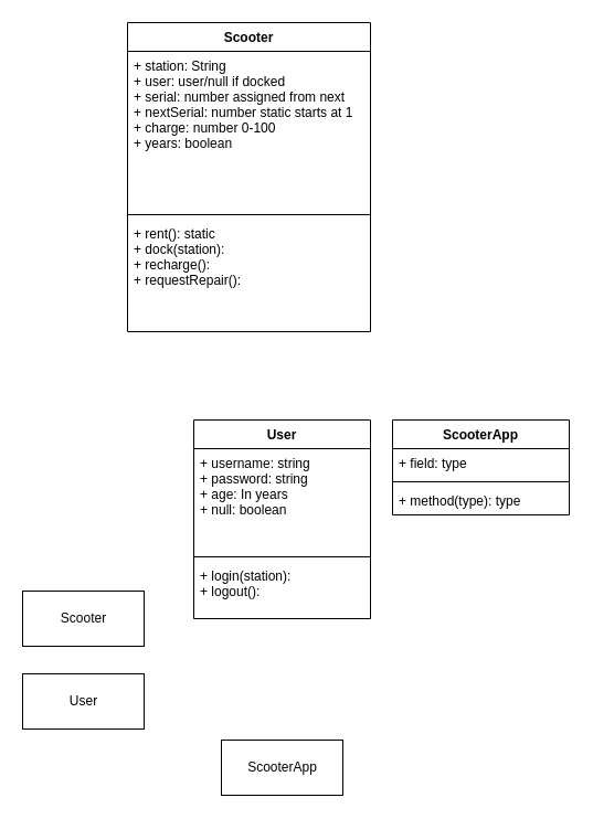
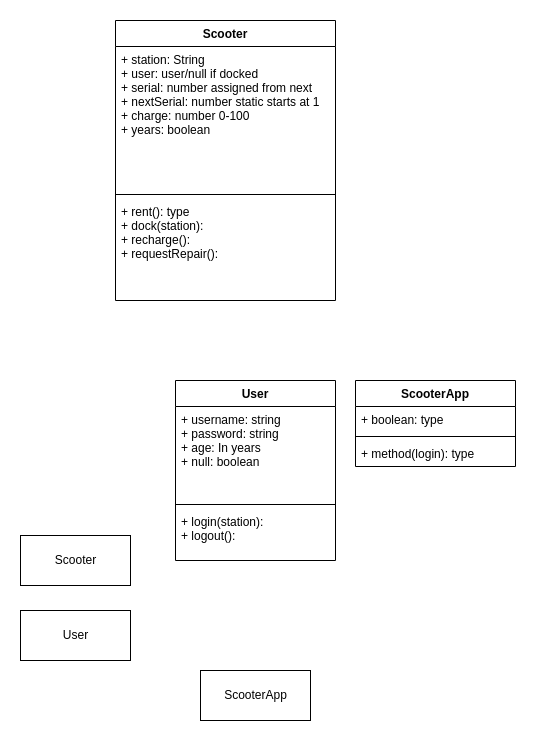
- <mxCell id="5" value="+ rent(): static&#10;+ dock(station): &#10;+ recharge():&#10;+ requestRepair():" style="text;strokeColor=none;fillColor=none;align=left;verticalAlign=top;spacingLeft=4;spacingRight=4;overflow=hidden;rotatable=0;points=[[0,0.5],[1,0.5]];portConstraint=eastwest;" vertex="1" parent="2"><mxGeometry y="178" width="220" height="102" as="geometry" /></mxCell>
+ <mxCell id="5" value="+ rent(): type&#10;+ dock(station): &#10;+ recharge():&#10;+ requestRepair():" style="text;strokeColor=none;fillColor=none;align=left;verticalAlign=top;spacingLeft=4;spacingRight=4;overflow=hidden;rotatable=0;points=[[0,0.5],[1,0.5]];portConstraint=eastwest;" vertex="1" parent="2"><mxGeometry y="178" width="220" height="102" as="geometry" /></mxCell>
- <mxCell id="11" value="+ field: type" style="text;strokeColor=none;fillColor=none;align=left;verticalAlign=top;spacingLeft=4;spacingRight=4;overflow=hidden;rotatable=0;points=[[0,0.5],[1,0.5]];portConstraint=eastwest;" vertex="1" parent="10"><mxGeometry y="26" width="160" height="26" as="geometry" /></mxCell>
+ <mxCell id="11" value="+ boolean: type" style="text;strokeColor=none;fillColor=none;align=left;verticalAlign=top;spacingLeft=4;spacingRight=4;overflow=hidden;rotatable=0;points=[[0,0.5],[1,0.5]];portConstraint=eastwest;" vertex="1" parent="10"><mxGeometry y="26" width="160" height="26" as="geometry" /></mxCell>
- <mxCell id="13" value="+ method(type): type" style="text;strokeColor=none;fillColor=none;align=left;verticalAlign=top;spacingLeft=4;spacingRight=4;overflow=hidden;rotatable=0;points=[[0,0.5],[1,0.5]];portConstraint=eastwest;" vertex="1" parent="10"><mxGeometry y="60" width="160" height="26" as="geometry" /></mxCell>
+ <mxCell id="13" value="+ method(login): type" style="text;strokeColor=none;fillColor=none;align=left;verticalAlign=top;spacingLeft=4;spacingRight=4;overflow=hidden;rotatable=0;points=[[0,0.5],[1,0.5]];portConstraint=eastwest;" vertex="1" parent="10"><mxGeometry y="60" width="160" height="26" as="geometry" /></mxCell>
